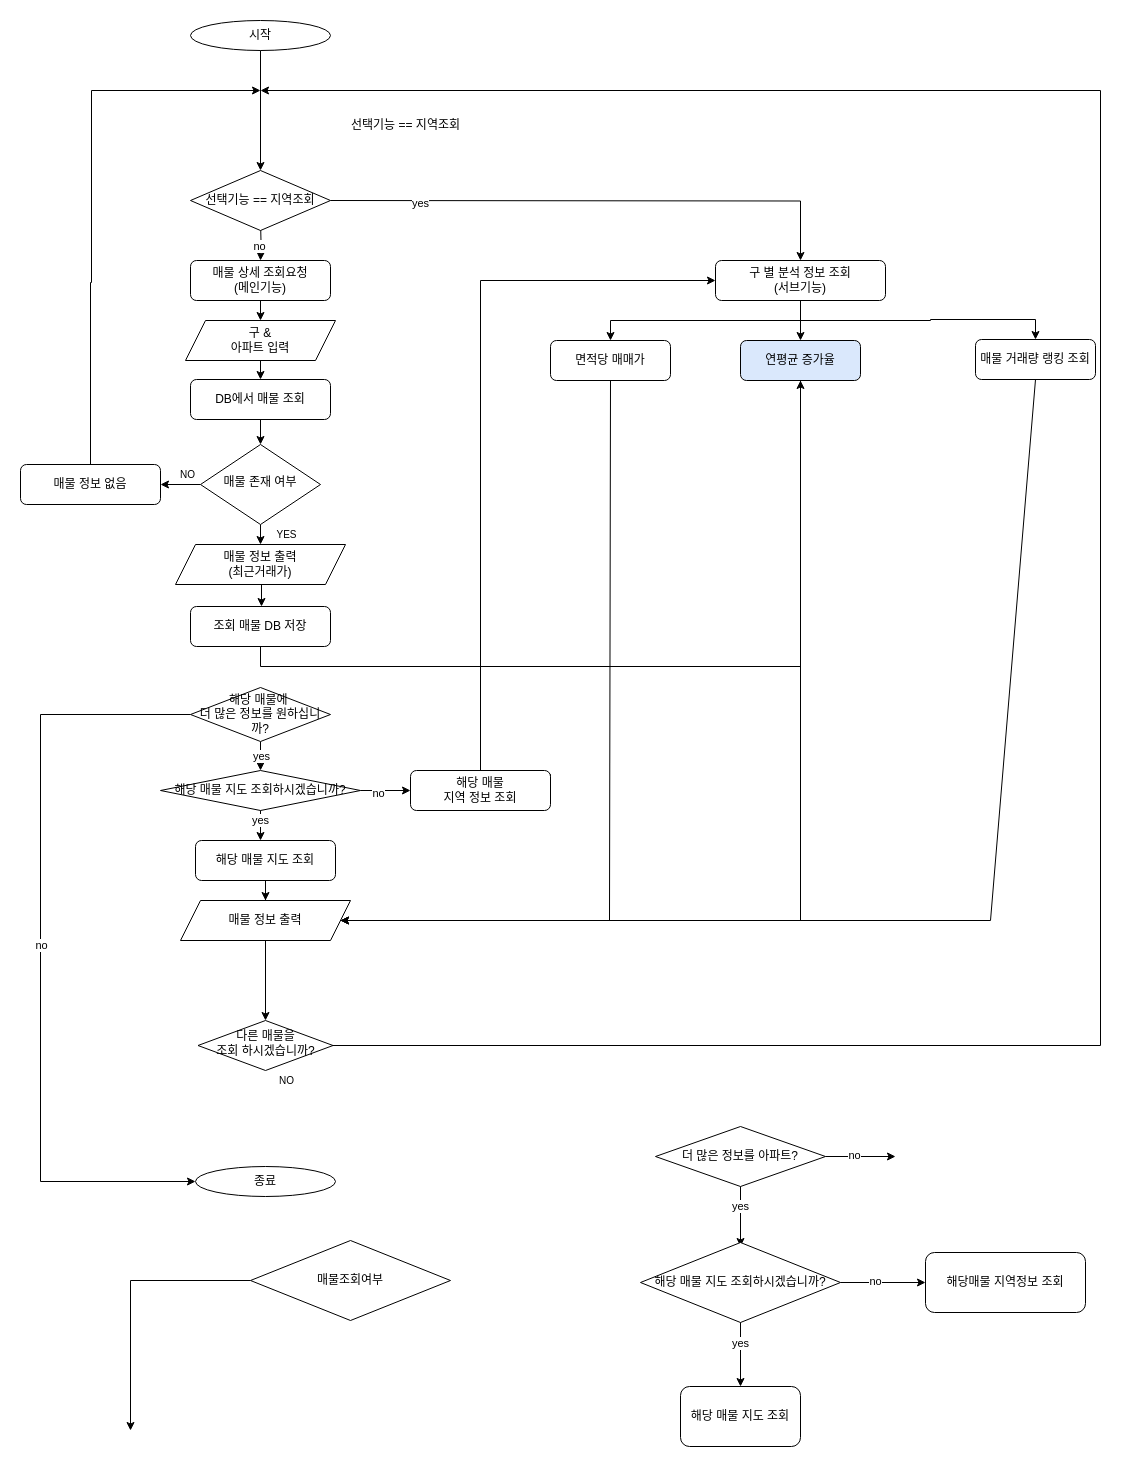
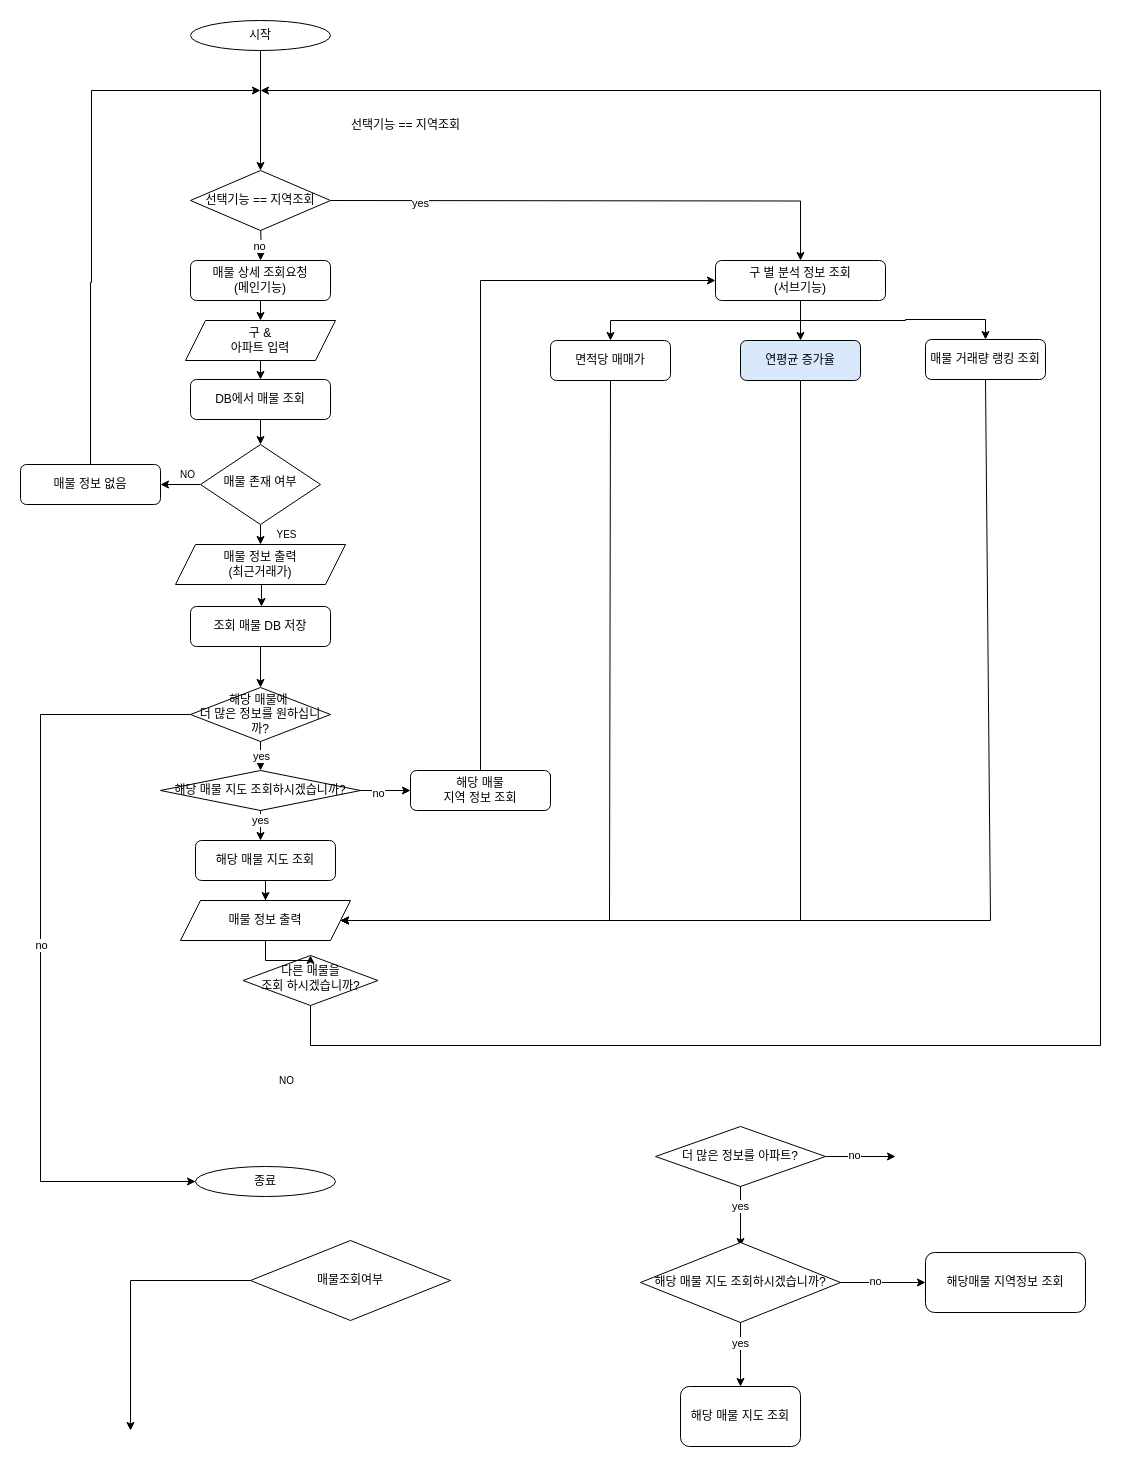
- <mxCell id="24" value="매물 거래량 랭킹 조회" style="rounded=1;whiteSpace=wrap;html=1;fontSize=12;glass=0;strokeWidth=1;shadow=0;" vertex="1" parent="1"><mxGeometry x="975" y="339" width="120" height="40" as="geometry" /></mxCell>
+ <mxCell id="24" value="매물 거래량 랭킹 조회" style="rounded=1;whiteSpace=wrap;html=1;fontSize=12;glass=0;strokeWidth=1;shadow=0;" vertex="1" parent="1"><mxGeometry x="925" y="339" width="120" height="40" as="geometry" /></mxCell>
- <mxCell id="7" style="edgeStyle=orthogonalEdgeStyle;rounded=0;orthogonalLoop=1;jettySize=auto;html=1;exitX=0.5;exitY=1;exitDx=0;exitDy=0;" edge="1" parent="1" source="8" target="47"><mxGeometry relative="1" as="geometry"><mxPoint x="260" y="710" as="targetPoint" /></mxGeometry></mxCell>
+ <mxCell id="7" style="edgeStyle=orthogonalEdgeStyle;rounded=0;orthogonalLoop=1;jettySize=auto;html=1;exitX=0.5;exitY=1;exitDx=0;exitDy=0;entryX=0.5;entryY=0;entryDx=0;entryDy=0;" edge="1" parent="1" source="8" target="44"><mxGeometry relative="1" as="geometry"><mxPoint x="260" y="710" as="targetPoint" /></mxGeometry></mxCell>
- <mxCell id="6" value="다른 매물을&lt;div&gt;조회 하시겠습니까?&lt;/div&gt;" style="rhombus;whiteSpace=wrap;html=1;shadow=0;fontFamily=Helvetica;fontSize=12;align=center;strokeWidth=1;spacing=6;spacingTop=-4;" vertex="1" parent="1"><mxGeometry x="197.5" y="1020" width="135" height="50" as="geometry" /></mxCell>
+ <mxCell id="6" value="다른 매물을&lt;div&gt;조회 하시겠습니까?&lt;/div&gt;" style="rhombus;whiteSpace=wrap;html=1;shadow=0;fontFamily=Helvetica;fontSize=12;align=center;strokeWidth=1;spacing=6;spacingTop=-4;" vertex="1" parent="1"><mxGeometry x="242.5" y="955" width="135" height="50" as="geometry" /></mxCell>
